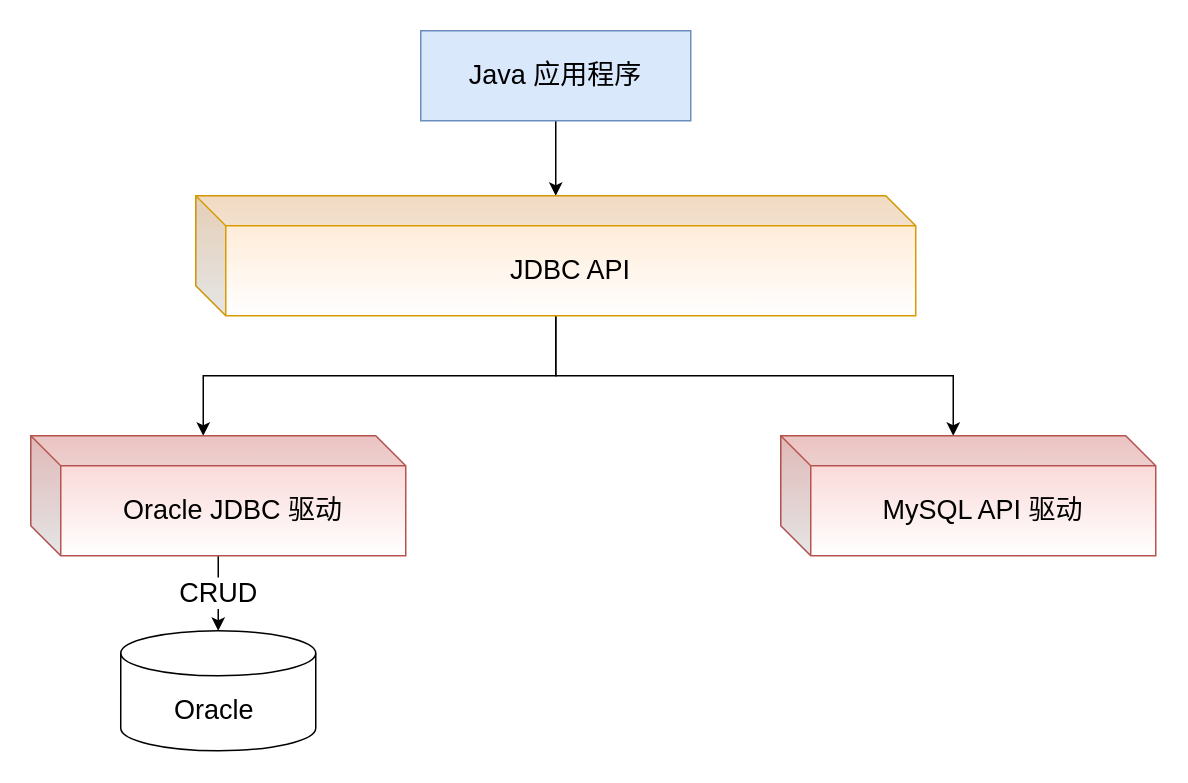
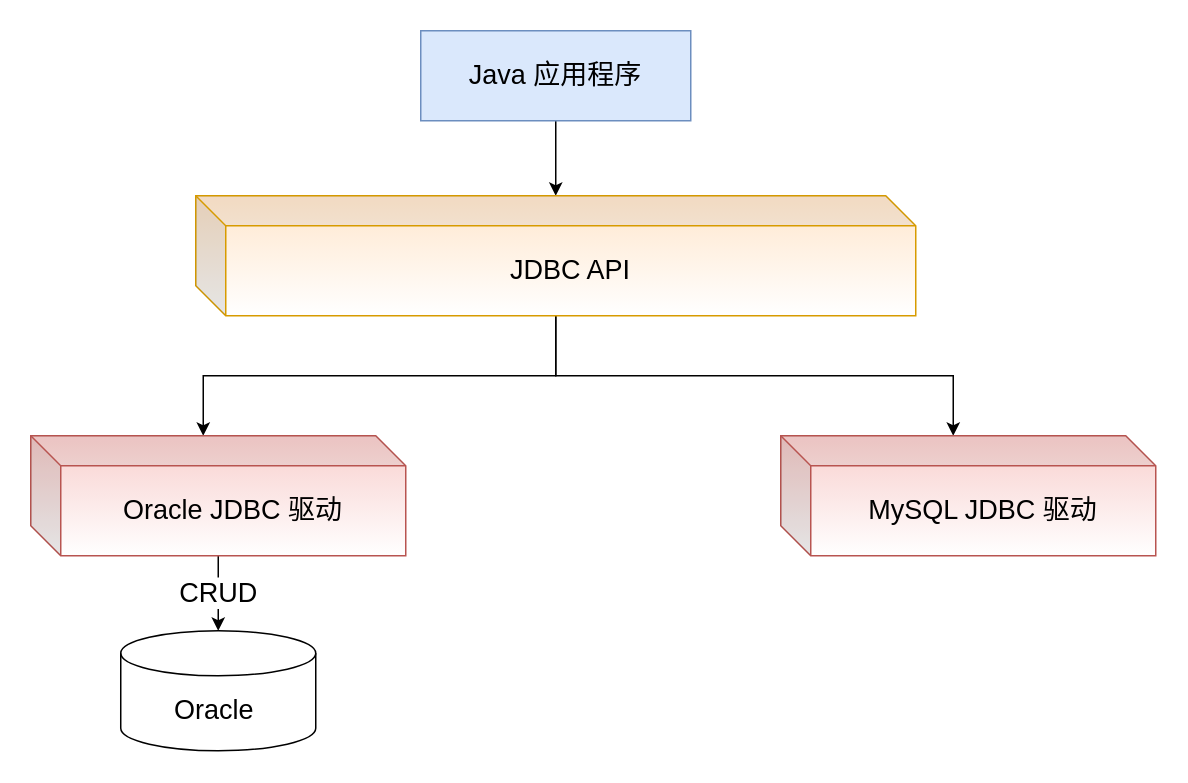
- <mxCell id="9" value="MySQL API 驱动" style="shape=cube;whiteSpace=wrap;html=1;boundedLbl=1;backgroundOutline=1;darkOpacity=0.05;darkOpacity2=0.1;fontSize=18;fillColor=#f8cecc;strokeColor=#b85450;gradientColor=#ffffff;" vertex="1" parent="1"><mxGeometry x="520" y="290" width="250" height="80" as="geometry" /></mxCell>
+ <mxCell id="9" value="MySQL JDBC 驱动" style="shape=cube;whiteSpace=wrap;html=1;boundedLbl=1;backgroundOutline=1;darkOpacity=0.05;darkOpacity2=0.1;fontSize=18;fillColor=#f8cecc;strokeColor=#b85450;gradientColor=#ffffff;" vertex="1" parent="1"><mxGeometry x="520" y="290" width="250" height="80" as="geometry" /></mxCell>
